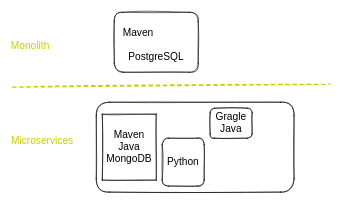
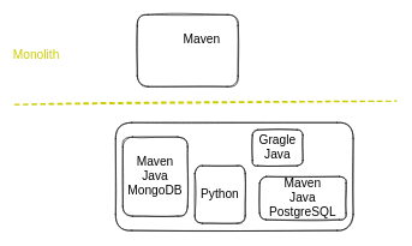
- <mxCell id="3" value="Maven" style="text;html=1;strokeColor=none;fillColor=none;align=center;verticalAlign=middle;whiteSpace=wrap;rounded=0;fontSize=17;" vertex="1" parent="1"><mxGeometry x="200" y="40" width="60" height="30" as="geometry" /></mxCell>
+ <mxCell id="3" value="Maven" style="text;html=1;strokeColor=none;fillColor=none;align=center;verticalAlign=middle;whiteSpace=wrap;rounded=0;fontSize=17;" vertex="1" parent="1"><mxGeometry x="250" y="40" width="60" height="30" as="geometry" /></mxCell>
- <mxCell id="4" value="PostgreSQL" style="text;html=1;strokeColor=none;fillColor=none;align=center;verticalAlign=middle;whiteSpace=wrap;rounded=0;fontSize=17;" vertex="1" parent="1"><mxGeometry x="230" y="80" width="60" height="30" as="geometry" /></mxCell>
- <mxCell id="11" value="Microservices" style="text;html=1;strokeColor=none;fillColor=none;align=center;verticalAlign=middle;whiteSpace=wrap;rounded=0;sketch=1;fontSize=17;fontColor=#CCCC00;" vertex="1" parent="1"><mxGeometry x="20" y="220" width="100" height="30" as="geometry" /></mxCell>
- <mxCell id="6" value="Maven&lt;br&gt;Java&lt;br&gt;MongoDB" style="whiteSpace=wrap;html=1;sketch=1;fontSize=17;fillColor=none;rounded=0;" vertex="1" parent="1"><mxGeometry x="170" y="190" width="90" height="110" as="geometry" /></mxCell>
+ <mxCell id="6" value="Maven&lt;br&gt;Java&lt;br&gt;MongoDB" style="rounded=1;whiteSpace=wrap;html=1;sketch=1;fontSize=17;fillColor=none;" vertex="1" parent="1"><mxGeometry x="170" y="190" width="90" height="110" as="geometry" /></mxCell>
+ <mxCell id="12" value="&lt;span style=&quot;&quot;&gt;Maven&lt;/span&gt;&lt;br style=&quot;&quot;&gt;&lt;span style=&quot;&quot;&gt;Java&lt;/span&gt;&lt;br style=&quot;&quot;&gt;&lt;span style=&quot;&quot;&gt;PostgreSQL&lt;/span&gt;" style="rounded=1;whiteSpace=wrap;html=1;fontSize=17;strokeColor=#000000;fillColor=none;sketch=1;" vertex="1" parent="1"><mxGeometry x="360" y="245" width="120" height="60" as="geometry" /></mxCell>
